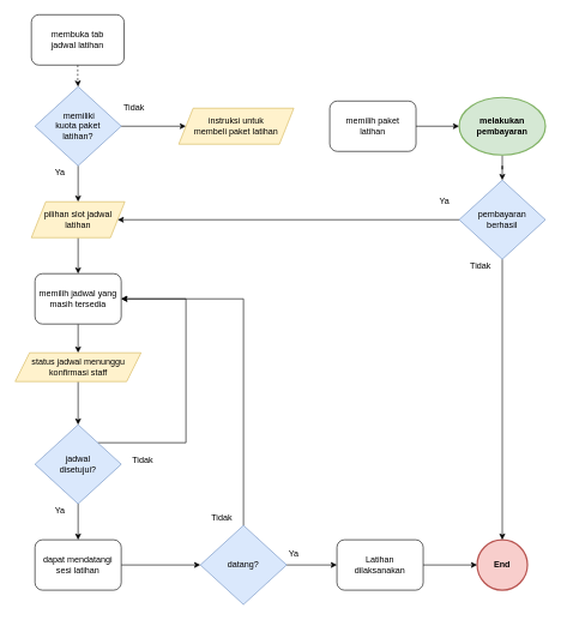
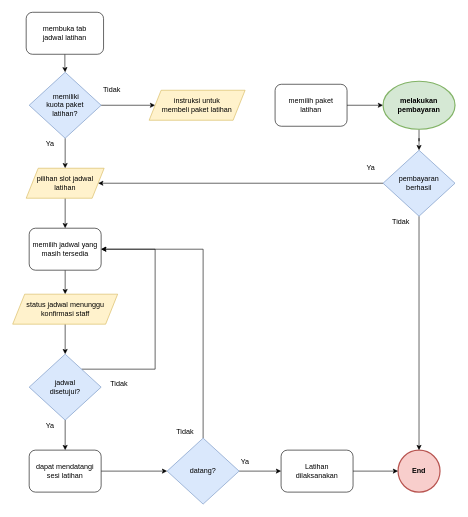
- <mxCell id="6" value="" style="edgeStyle=orthogonalEdgeStyle;rounded=0;orthogonalLoop=1;jettySize=auto;html=1;dashed=1;" parent="1" source="7" target="5" edge="1"><mxGeometry relative="1" as="geometry" /></mxCell>
+ <mxCell id="6" value="" style="edgeStyle=orthogonalEdgeStyle;rounded=0;orthogonalLoop=1;jettySize=auto;html=1;" parent="1" source="7" target="5" edge="1"><mxGeometry relative="1" as="geometry" /></mxCell>
- <mxCell id="20" value="status jadwal menunggu konfirmasi staff" style="shape=parallelogram;perimeter=parallelogramPerimeter;whiteSpace=wrap;html=1;fixedSize=1;strokeWidth=1;fillColor=#fff2cc;strokeColor=#d6b656;" parent="1" vertex="1"><mxGeometry x="20.5" y="490" width="175" height="40" as="geometry" /></mxCell>
+ <mxCell id="20" value="status jadwal menunggu konfirmasi staff" style="shape=parallelogram;perimeter=parallelogramPerimeter;whiteSpace=wrap;html=1;fixedSize=1;strokeWidth=1;fillColor=#fff2cc;strokeColor=#d6b656;" parent="1" vertex="1"><mxGeometry x="20.5" y="490" width="175" height="50" as="geometry" /></mxCell>
